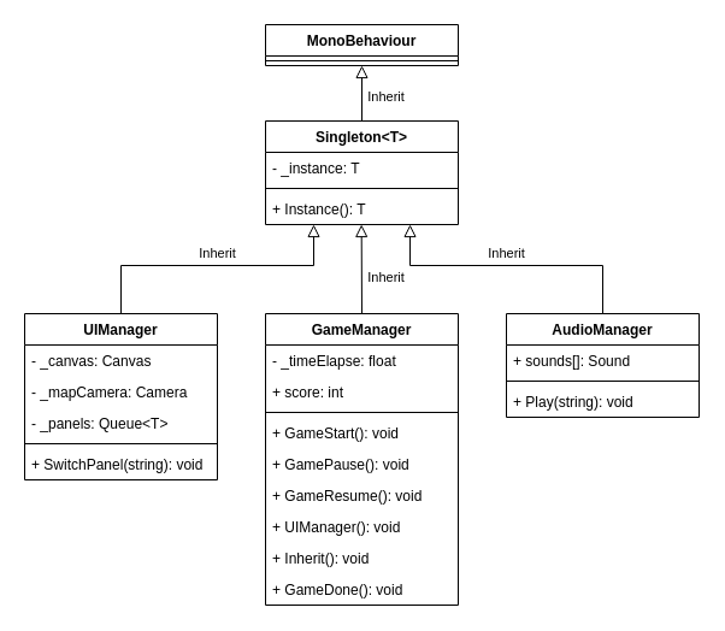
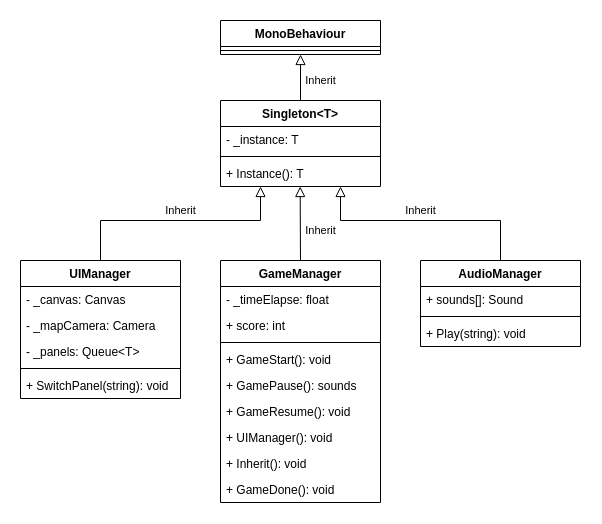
- <mxCell id="14" value="+ GamePause(): void" style="text;strokeColor=none;fillColor=none;align=left;verticalAlign=top;spacingLeft=4;spacingRight=4;overflow=hidden;rotatable=0;points=[[0,0.5],[1,0.5]];portConstraint=eastwest;" vertex="1" parent="9"><mxGeometry y="112" width="160" height="26" as="geometry" /></mxCell>
+ <mxCell id="14" value="+ GamePause(): sounds" style="text;strokeColor=none;fillColor=none;align=left;verticalAlign=top;spacingLeft=4;spacingRight=4;overflow=hidden;rotatable=0;points=[[0,0.5],[1,0.5]];portConstraint=eastwest;" vertex="1" parent="9"><mxGeometry y="112" width="160" height="26" as="geometry" /></mxCell>
